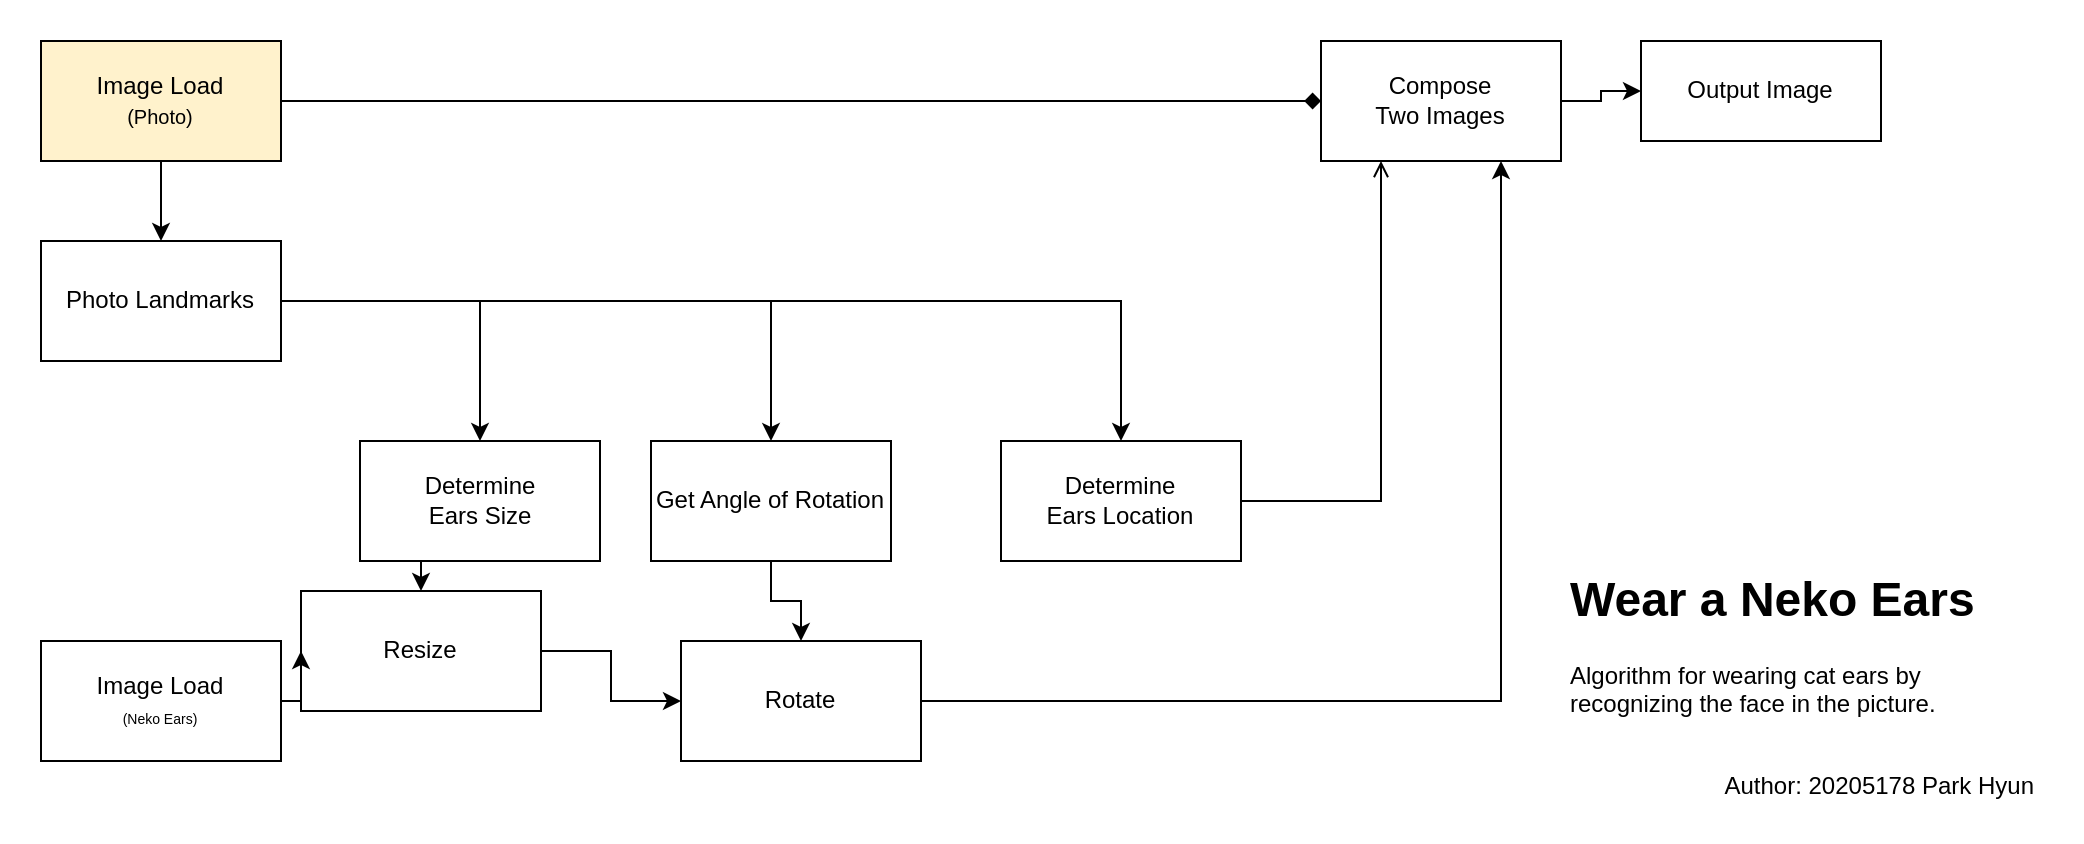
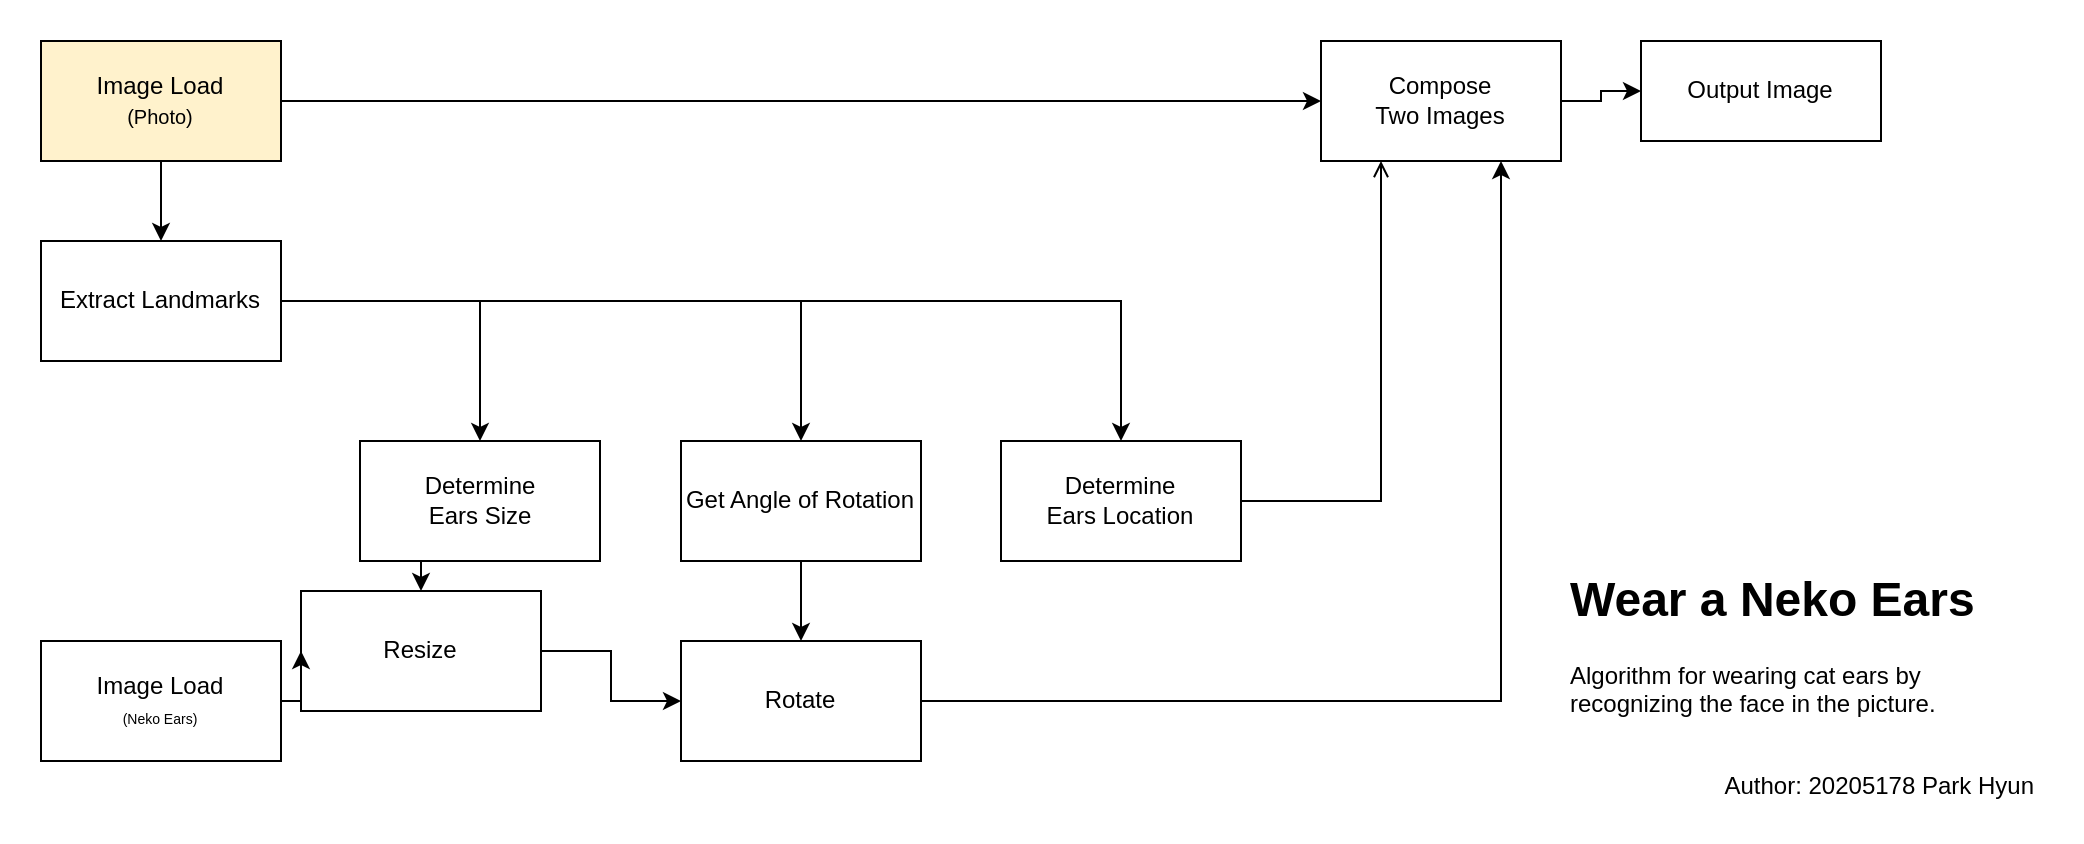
- <mxCell id="3" style="edgeStyle=orthogonalEdgeStyle;rounded=0;orthogonalLoop=1;jettySize=auto;html=1;exitX=1;exitY=0.5;exitDx=0;exitDy=0;entryX=0;entryY=0.5;entryDx=0;entryDy=0;endArrow=diamond;" parent="1" source="4" target="20" edge="1"><mxGeometry relative="1" as="geometry" /></mxCell>
+ <mxCell id="3" style="edgeStyle=orthogonalEdgeStyle;rounded=0;orthogonalLoop=1;jettySize=auto;html=1;exitX=1;exitY=0.5;exitDx=0;exitDy=0;entryX=0;entryY=0.5;entryDx=0;entryDy=0;" parent="1" source="4" target="20" edge="1"><mxGeometry relative="1" as="geometry" /></mxCell>
- <mxCell id="8" value="Photo Landmarks" style="whiteSpace=wrap;html=1;rounded=0;" parent="1" vertex="1"><mxGeometry x="20" y="120" width="120" height="60" as="geometry" /></mxCell>
+ <mxCell id="8" value="Extract Landmarks" style="whiteSpace=wrap;html=1;rounded=0;" parent="1" vertex="1"><mxGeometry x="20" y="120" width="120" height="60" as="geometry" /></mxCell>
- <mxCell id="14" value="Get Angle of Rotation" style="whiteSpace=wrap;html=1;rounded=0;" parent="1" vertex="1"><mxGeometry x="325" y="220" width="120" height="60" as="geometry" /></mxCell>
+ <mxCell id="14" value="Get Angle of Rotation" style="whiteSpace=wrap;html=1;rounded=0;" parent="1" vertex="1"><mxGeometry x="340" y="220" width="120" height="60" as="geometry" /></mxCell>
